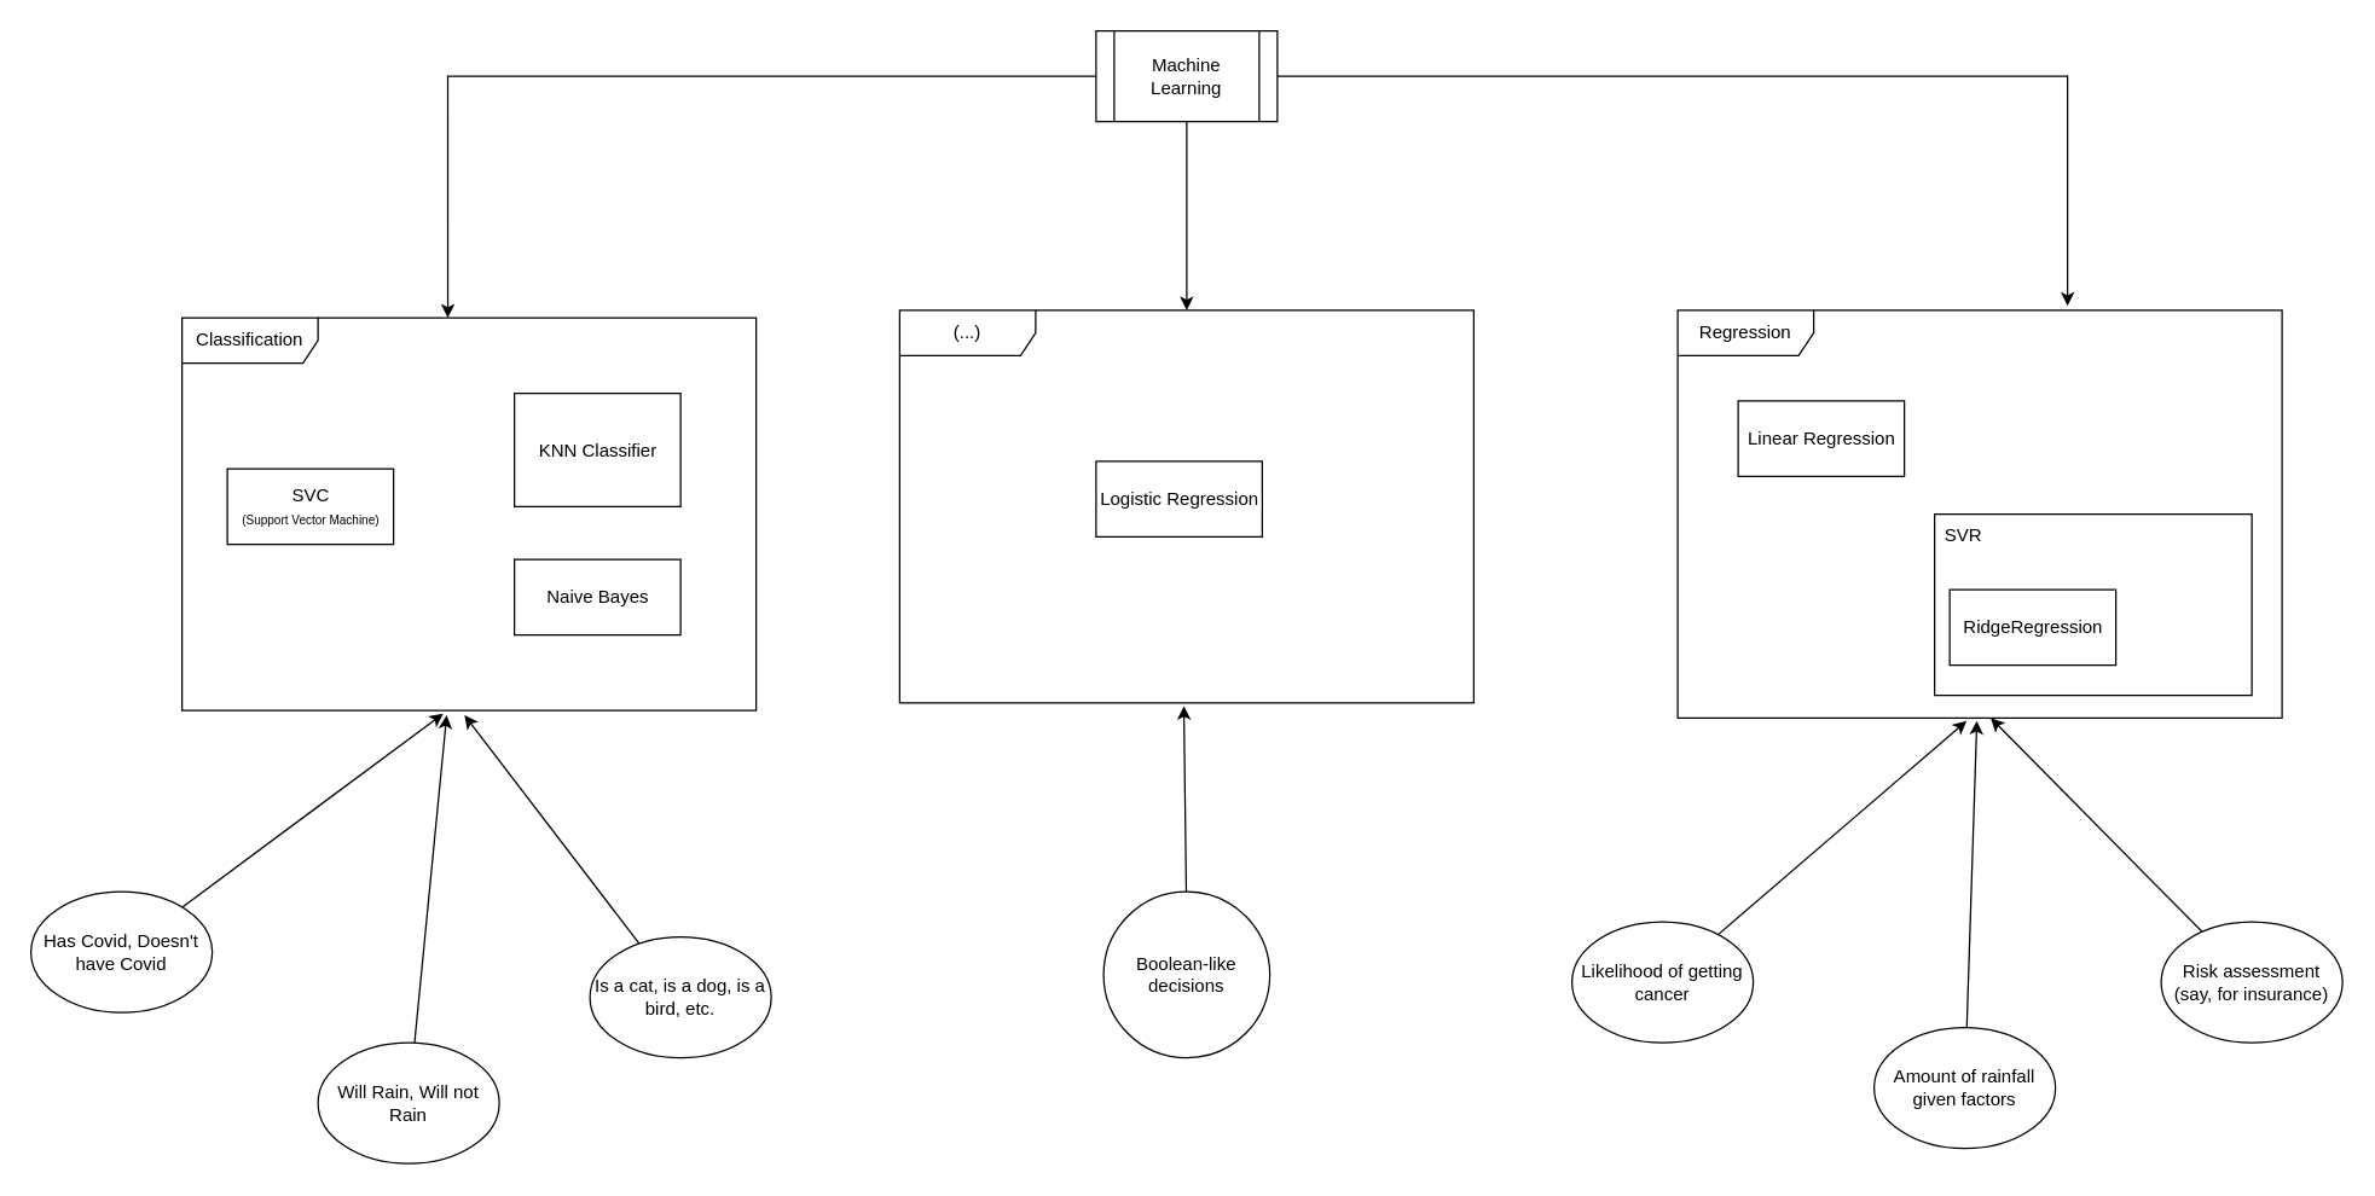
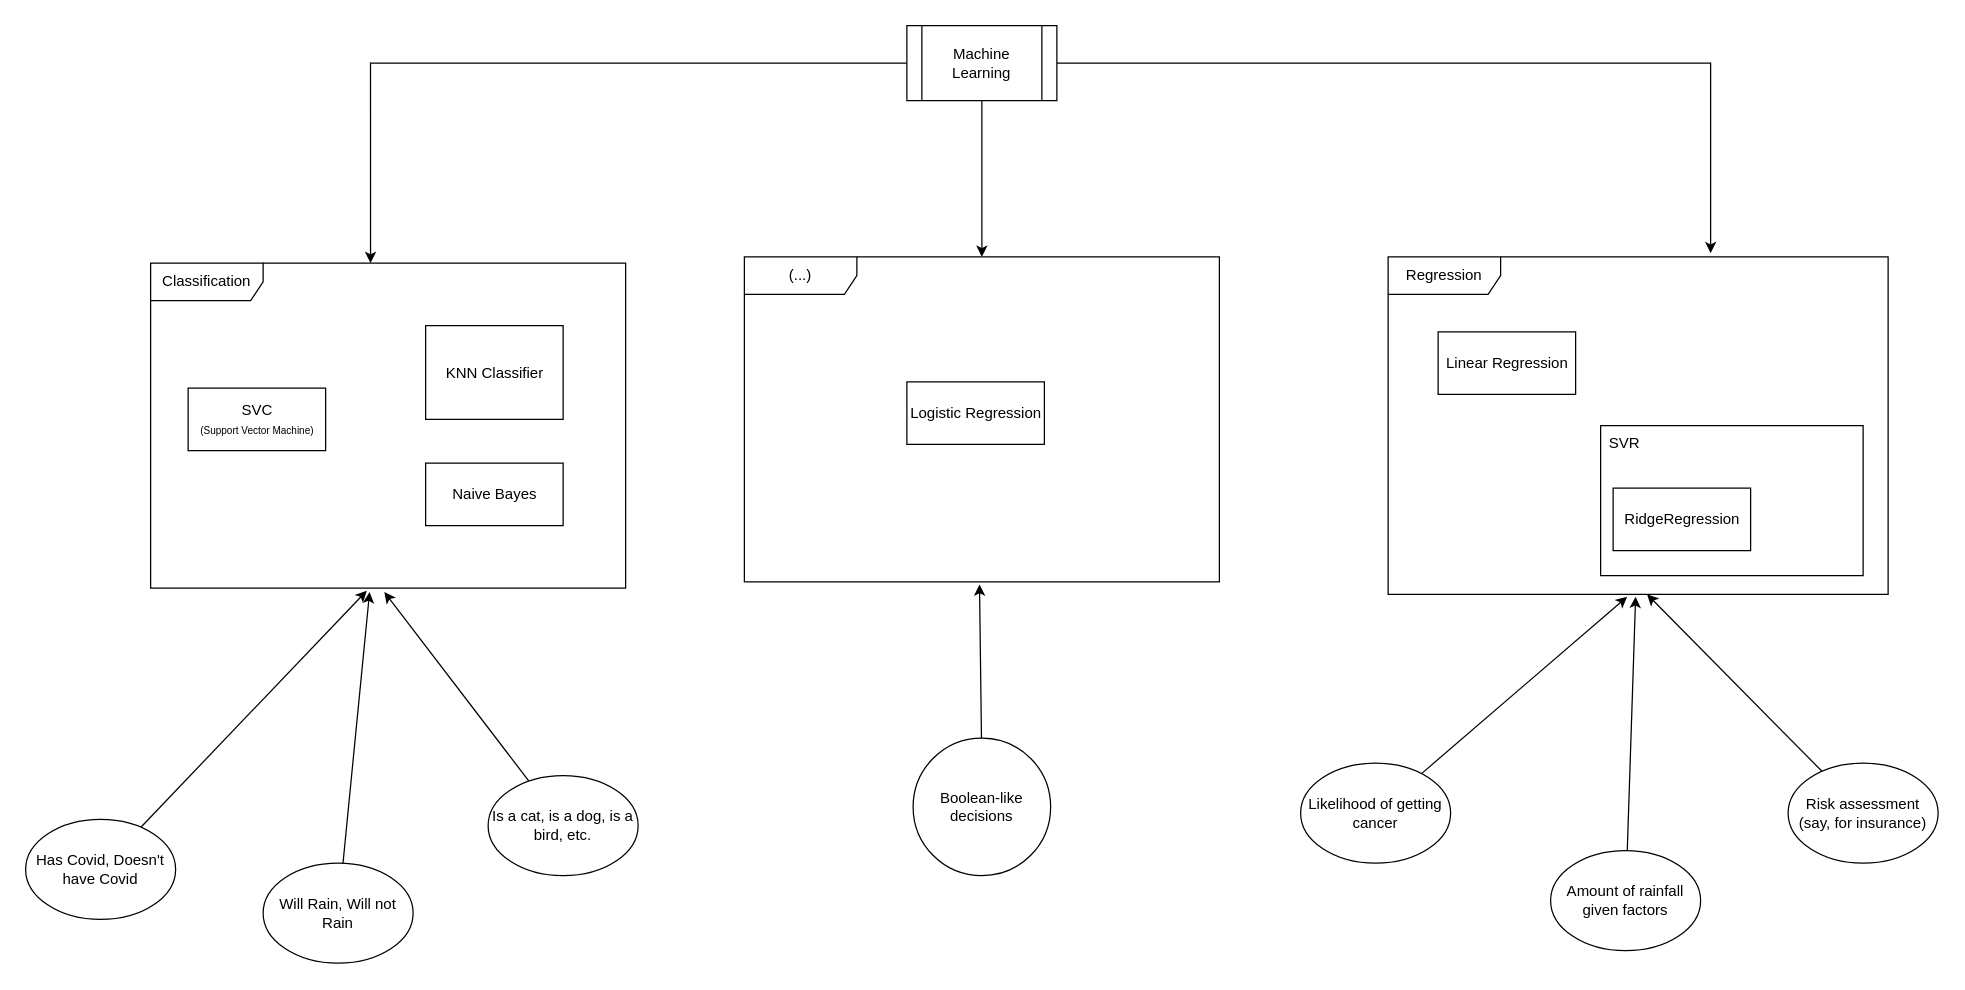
- <mxCell id="17" value="Has Covid, Doesn't have Covid" style="ellipse;whiteSpace=wrap;html=1;align=center;" vertex="1" parent="1"><mxGeometry x="20" y="590" width="120" height="80" as="geometry" /></mxCell>
+ <mxCell id="17" value="Has Covid, Doesn't have Covid" style="ellipse;whiteSpace=wrap;html=1;align=center;" vertex="1" parent="1"><mxGeometry x="20" y="655" width="120" height="80" as="geometry" /></mxCell>
